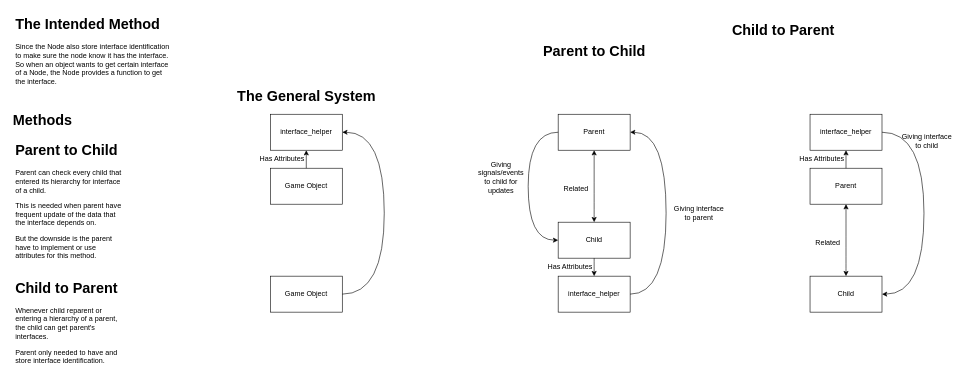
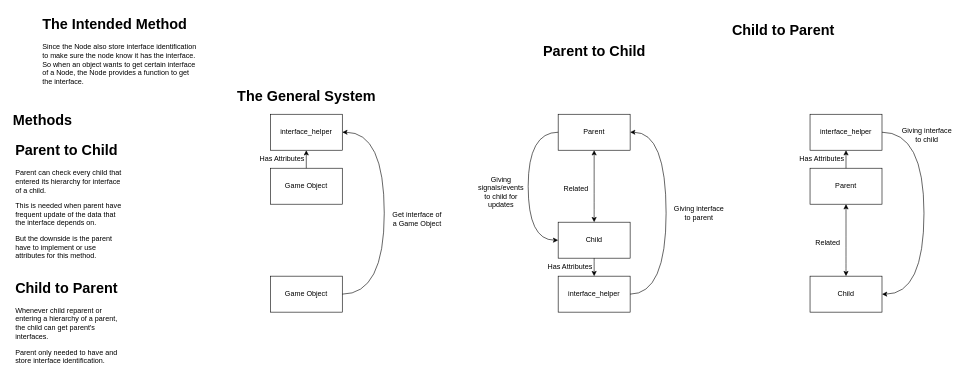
- <mxCell id="3" value="&lt;h1&gt;The Intended Method&lt;/h1&gt;&lt;p&gt;Since the Node also store interface identification to make sure the node know it has the interface. So when an object wants to get certain interface of a Node, the Node provides a function to get the interface.&lt;/p&gt;" style="text;html=1;strokeColor=none;fillColor=none;spacing=5;spacingTop=-20;whiteSpace=wrap;overflow=hidden;rounded=0;" vertex="1" parent="1"><mxGeometry x="20" y="20" width="270" height="130" as="geometry" /></mxCell>
+ <mxCell id="3" value="&lt;h1&gt;The Intended Method&lt;/h1&gt;&lt;p&gt;Since the Node also store interface identification to make sure the node know it has the interface. So when an object wants to get certain interface of a Node, the Node provides a function to get the interface.&lt;/p&gt;" style="text;html=1;strokeColor=none;fillColor=none;spacing=5;spacingTop=-20;whiteSpace=wrap;overflow=hidden;rounded=0;" vertex="1" parent="1"><mxGeometry x="65" y="20" width="270" height="130" as="geometry" /></mxCell>
- <mxCell id="34" value="Giving interface to child" style="text;html=1;strokeColor=none;fillColor=none;align=center;verticalAlign=middle;whiteSpace=wrap;rounded=0;" vertex="1" parent="1"><mxGeometry x="1500" y="220" width="90" height="30" as="geometry" /></mxCell>
+ <mxCell id="34" value="Giving interface to child" style="text;html=1;strokeColor=none;fillColor=none;align=center;verticalAlign=middle;whiteSpace=wrap;rounded=0;" vertex="1" parent="1"><mxGeometry x="1500" y="210" width="90" height="30" as="geometry" /></mxCell>
- <mxCell id="21" value="Giving signals/events to child for updates" style="text;html=1;strokeColor=none;fillColor=none;align=center;verticalAlign=middle;whiteSpace=wrap;rounded=0;" vertex="1" parent="1"><mxGeometry x="790" y="280" width="90" height="30" as="geometry" /></mxCell>
+ <mxCell id="21" value="Giving signals/events to child for updates" style="text;html=1;strokeColor=none;fillColor=none;align=center;verticalAlign=middle;whiteSpace=wrap;rounded=0;" vertex="1" parent="1"><mxGeometry x="790" y="305" width="90" height="30" as="geometry" /></mxCell>
+ <mxCell id="13" value="Get interface of a Game Object" style="text;html=1;strokeColor=none;fillColor=none;align=center;verticalAlign=middle;whiteSpace=wrap;rounded=0;" vertex="1" parent="1"><mxGeometry x="650" y="350" width="90" height="30" as="geometry" /></mxCell>
